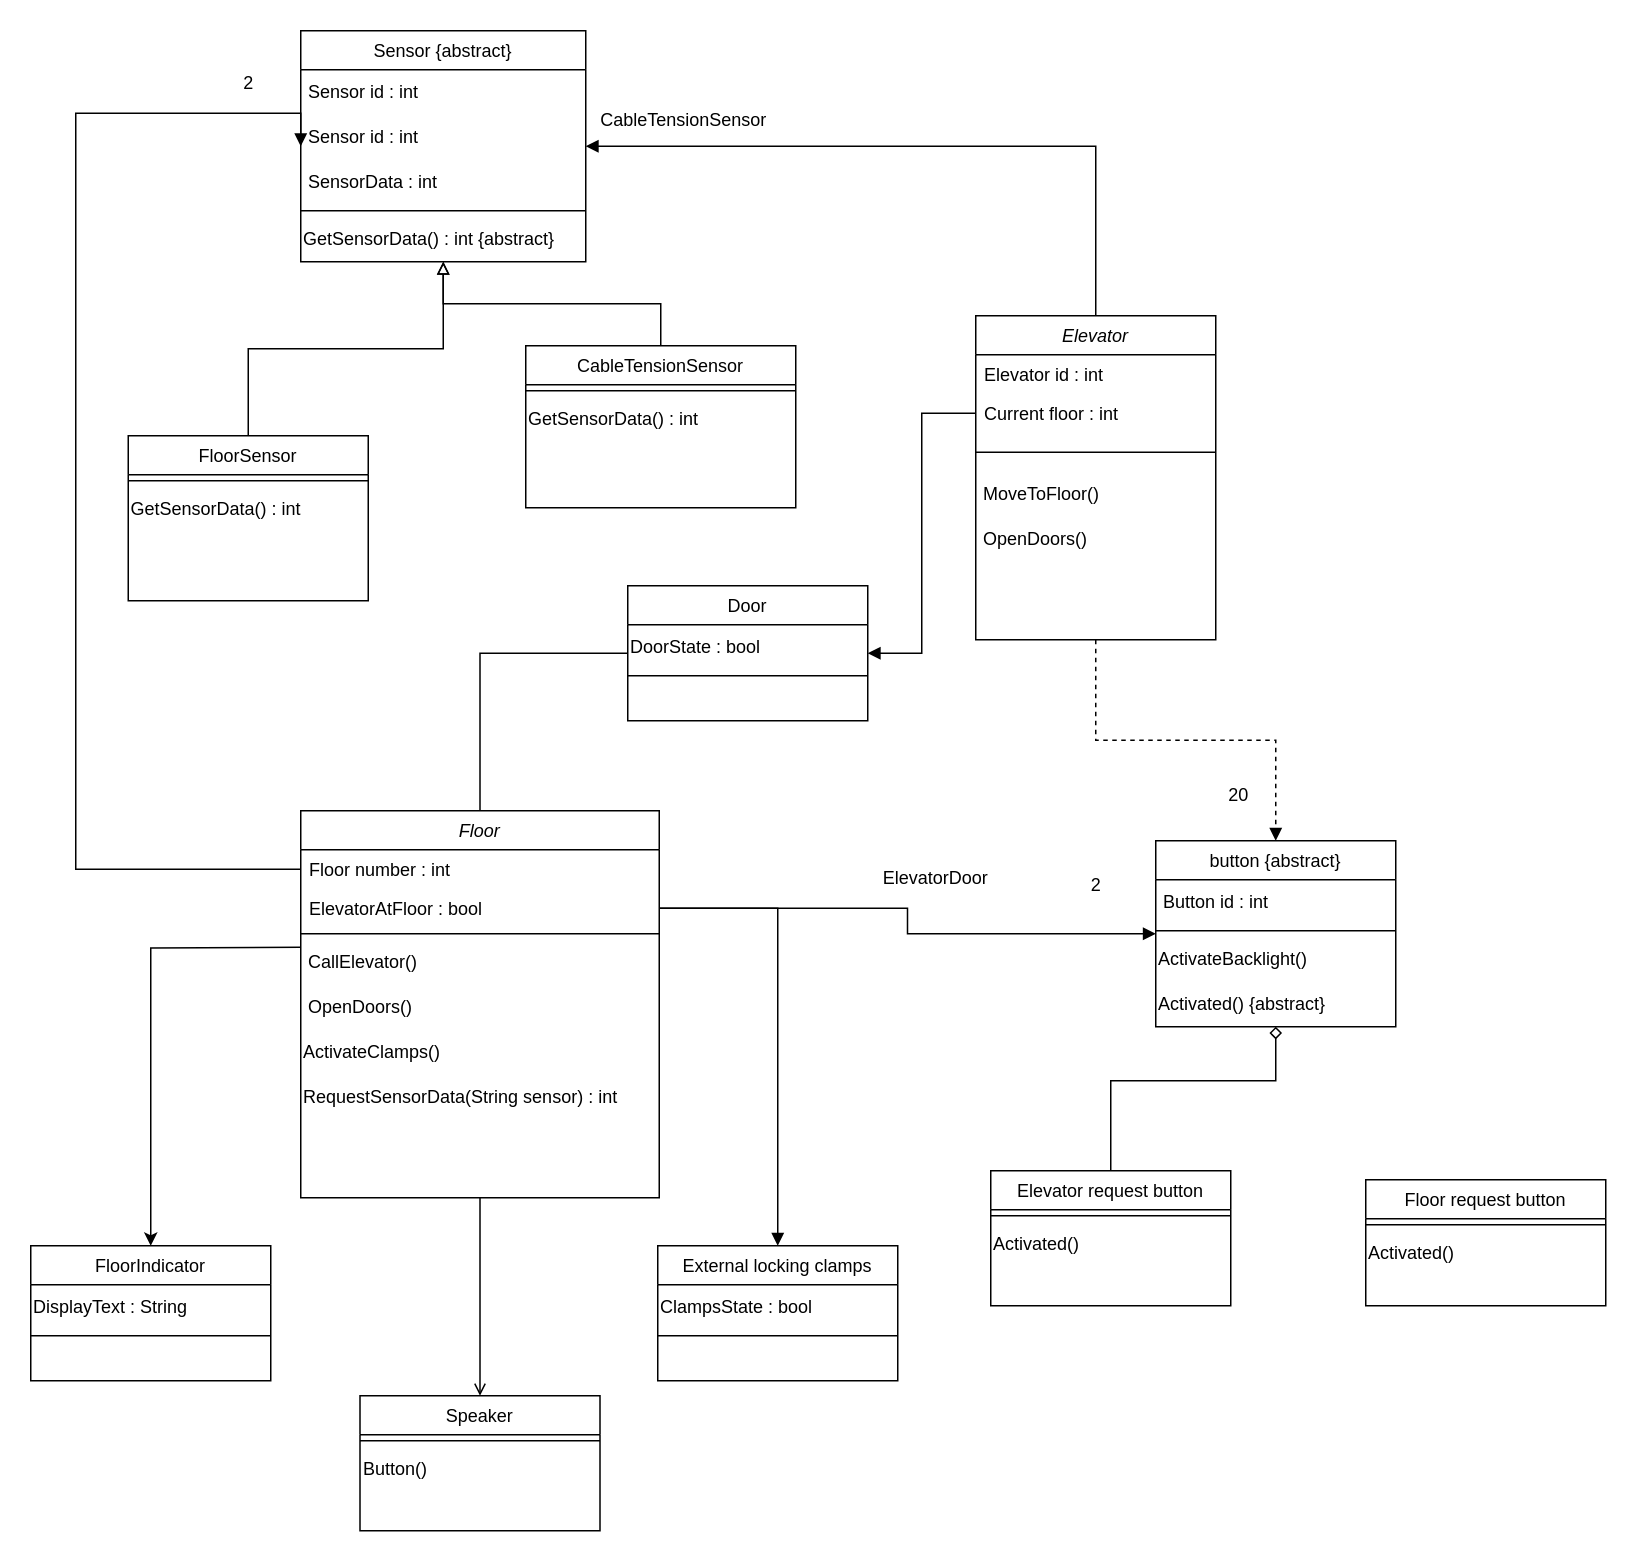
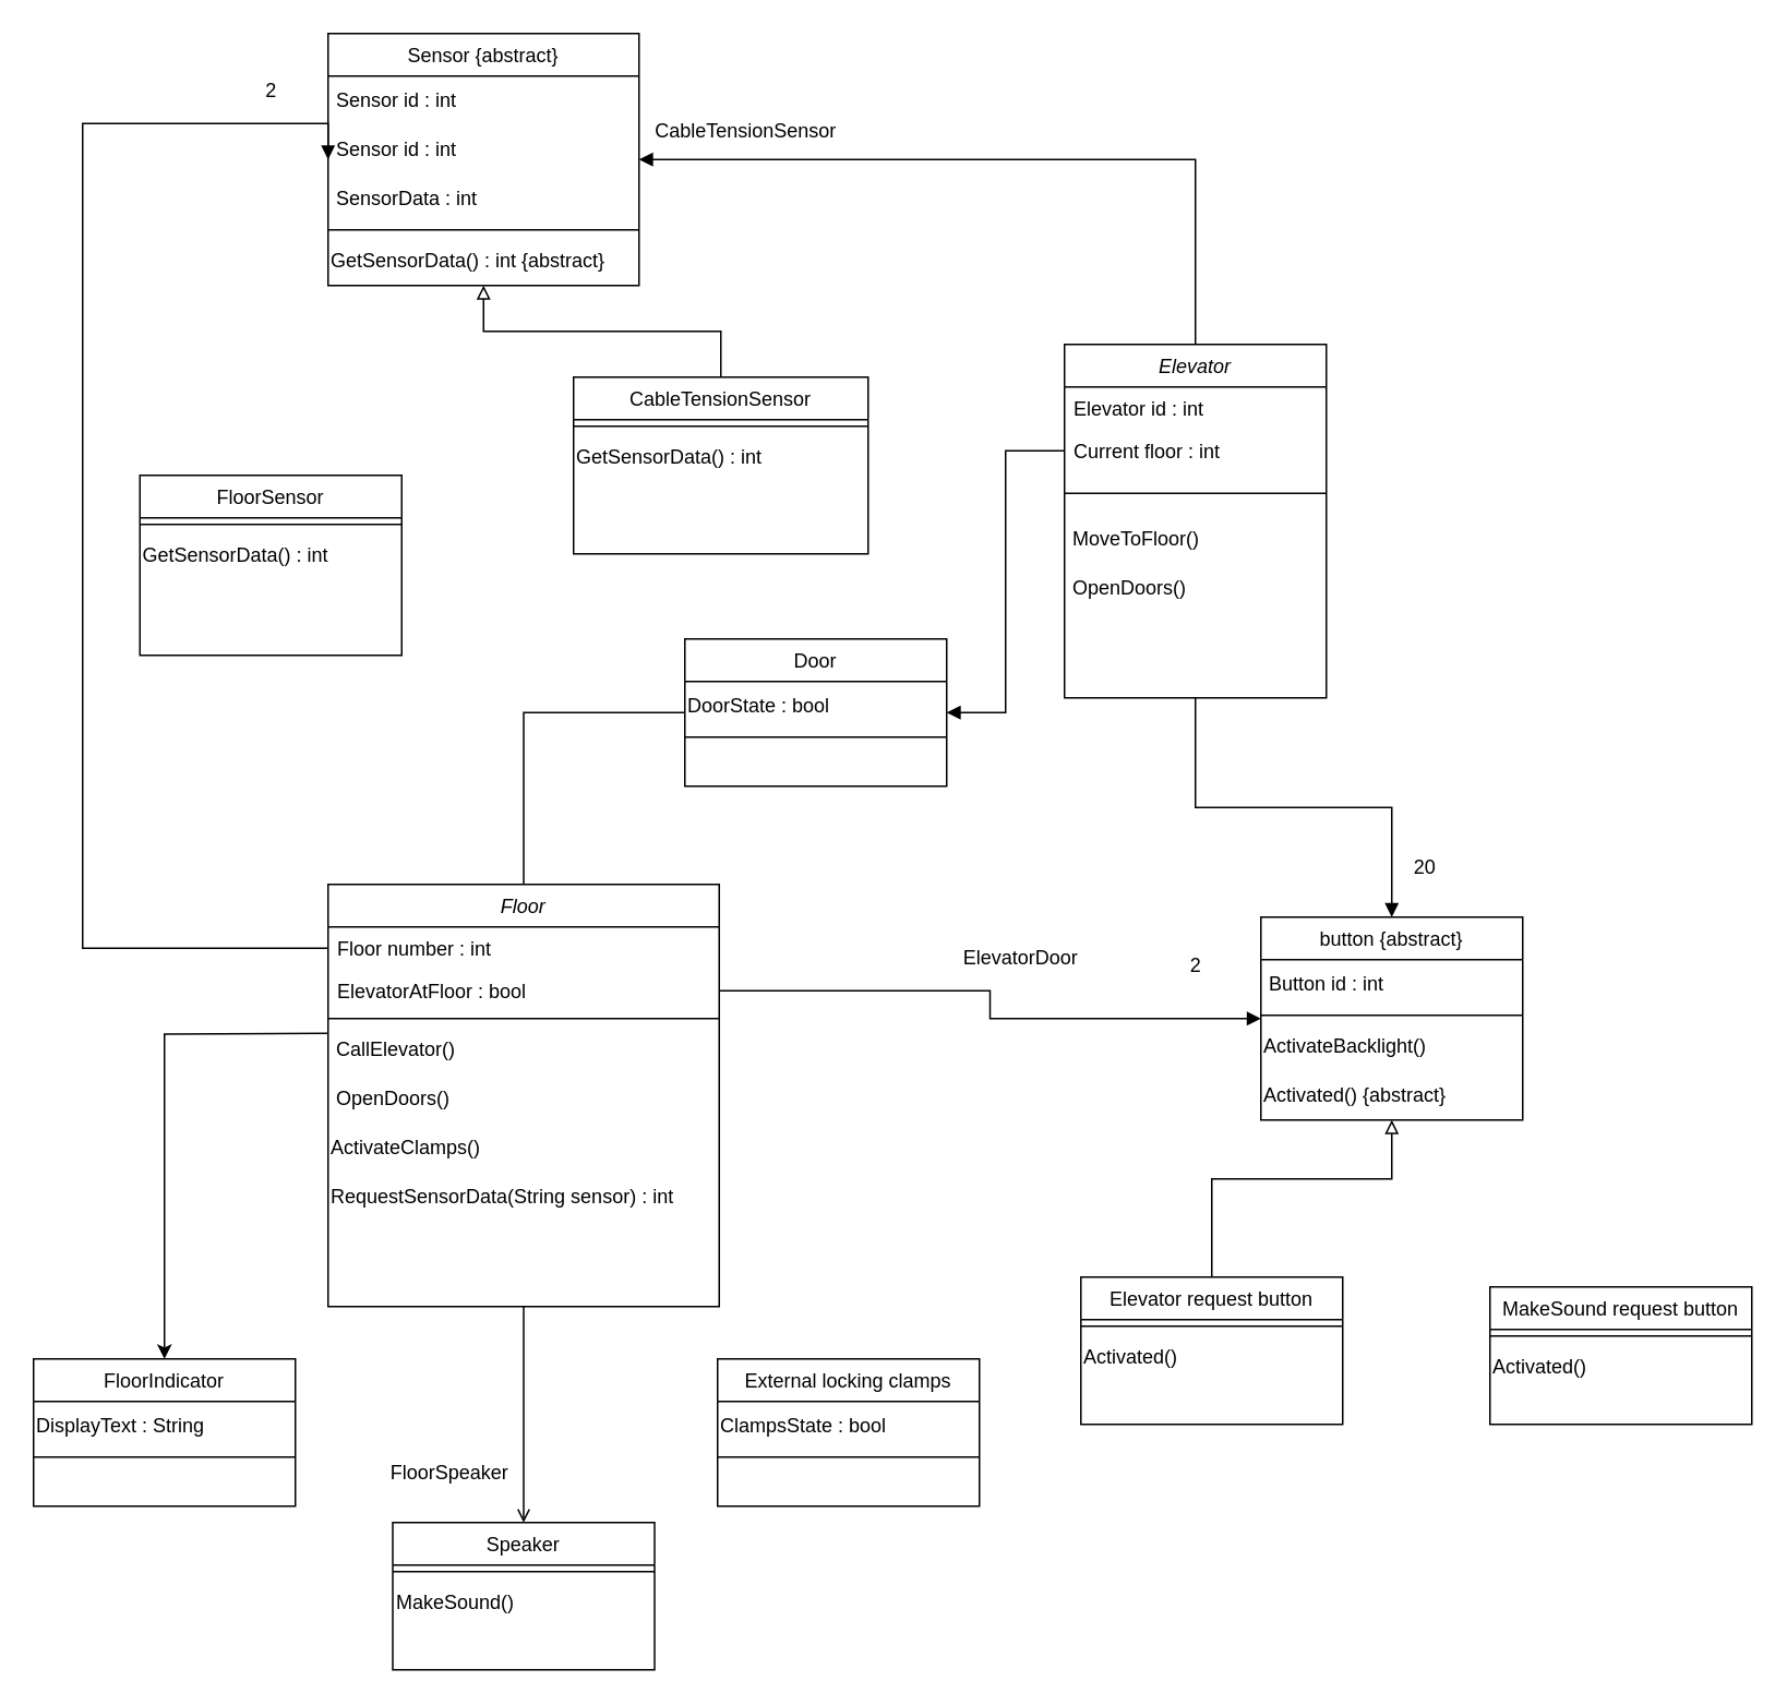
- <mxCell id="30" style="edgeStyle=orthogonalEdgeStyle;rounded=0;orthogonalLoop=1;jettySize=auto;html=1;exitX=0.5;exitY=0;exitDx=0;exitDy=0;entryX=0.5;entryY=1;entryDx=0;entryDy=0;endArrow=block;endFill=0;" edge="1" parent="1" source="31" target="54"><mxGeometry relative="1" as="geometry" /></mxCell>
- <mxCell id="2" style="edgeStyle=orthogonalEdgeStyle;rounded=0;orthogonalLoop=1;jettySize=auto;html=1;exitX=0.5;exitY=1;exitDx=0;exitDy=0;entryX=0.5;entryY=0;entryDx=0;entryDy=0;endArrow=block;endFill=1;dashed=1;" edge="1" parent="1" source="4" target="48"><mxGeometry relative="1" as="geometry" /></mxCell>
+ <mxCell id="2" style="edgeStyle=orthogonalEdgeStyle;rounded=0;orthogonalLoop=1;jettySize=auto;html=1;exitX=0.5;exitY=1;exitDx=0;exitDy=0;entryX=0.5;entryY=0;entryDx=0;entryDy=0;endArrow=block;endFill=1;" edge="1" parent="1" source="4" target="48"><mxGeometry relative="1" as="geometry" /></mxCell>
- <mxCell id="66" value="20" style="text;html=1;align=center;verticalAlign=middle;resizable=0;points=[];autosize=1;strokeColor=none;fillColor=none;" vertex="1" parent="1"><mxGeometry x="805" y="515" width="40" height="30" as="geometry" /></mxCell>
+ <mxCell id="66" value="20" style="text;html=1;align=center;verticalAlign=middle;resizable=0;points=[];autosize=1;strokeColor=none;fillColor=none;" vertex="1" parent="1"><mxGeometry x="850" y="515" width="40" height="30" as="geometry" /></mxCell>
- <mxCell id="13" style="edgeStyle=orthogonalEdgeStyle;rounded=0;orthogonalLoop=1;jettySize=auto;html=1;entryX=0.5;entryY=1;entryDx=0;entryDy=0;endArrow=diamond;endFill=0;" edge="1" parent="1" source="14" target="48"><mxGeometry relative="1" as="geometry"><mxPoint x="810" y="680" as="targetPoint" /><Array as="points"><mxPoint x="740" y="720" /><mxPoint x="850" y="720" /></Array></mxGeometry></mxCell>
+ <mxCell id="13" style="edgeStyle=orthogonalEdgeStyle;rounded=0;orthogonalLoop=1;jettySize=auto;html=1;entryX=0.5;entryY=1;entryDx=0;entryDy=0;endArrow=block;endFill=0;" edge="1" parent="1" source="14" target="48"><mxGeometry relative="1" as="geometry"><mxPoint x="810" y="680" as="targetPoint" /><Array as="points"><mxPoint x="740" y="720" /><mxPoint x="850" y="720" /></Array></mxGeometry></mxCell>
- <mxCell id="62" style="edgeStyle=orthogonalEdgeStyle;rounded=0;orthogonalLoop=1;jettySize=auto;html=1;exitX=1;exitY=0.5;exitDx=0;exitDy=0;entryX=0.5;entryY=0;entryDx=0;entryDy=0;endArrow=block;endFill=1;" edge="1" parent="1" source="24" target="44"><mxGeometry relative="1" as="geometry" /></mxCell>
- <mxCell id="17" value="Floor request button" style="swimlane;fontStyle=0;align=center;verticalAlign=top;childLayout=stackLayout;horizontal=1;startSize=26;horizontalStack=0;resizeParent=1;resizeLast=0;collapsible=1;marginBottom=0;rounded=0;shadow=0;strokeWidth=1;" vertex="1" parent="1"><mxGeometry x="910" y="786" width="160" height="84" as="geometry"><mxRectangle x="550" y="140" width="160" height="26" as="alternateBounds" /></mxGeometry></mxCell>
+ <mxCell id="17" value="MakeSound request button" style="swimlane;fontStyle=0;align=center;verticalAlign=top;childLayout=stackLayout;horizontal=1;startSize=26;horizontalStack=0;resizeParent=1;resizeLast=0;collapsible=1;marginBottom=0;rounded=0;shadow=0;strokeWidth=1;" vertex="1" parent="1"><mxGeometry x="910" y="786" width="160" height="84" as="geometry"><mxRectangle x="550" y="140" width="160" height="26" as="alternateBounds" /></mxGeometry></mxCell>
+ <mxCell id="68" value="FloorSpeaker" style="text;html=1;align=center;verticalAlign=middle;resizable=0;points=[];autosize=1;strokeColor=none;fillColor=none;" vertex="1" parent="1"><mxGeometry x="224" y="885" width="100" height="30" as="geometry" /></mxCell>
- <mxCell id="36" value="Button()" style="text;html=1;align=left;verticalAlign=middle;resizable=0;points=[];autosize=1;strokeColor=none;fillColor=none;" vertex="1" parent="34"><mxGeometry y="34" width="160" height="30" as="geometry" /></mxCell>
+ <mxCell id="36" value="MakeSound()" style="text;html=1;align=left;verticalAlign=middle;resizable=0;points=[];autosize=1;strokeColor=none;fillColor=none;" vertex="1" parent="34"><mxGeometry y="34" width="160" height="30" as="geometry" /></mxCell>
